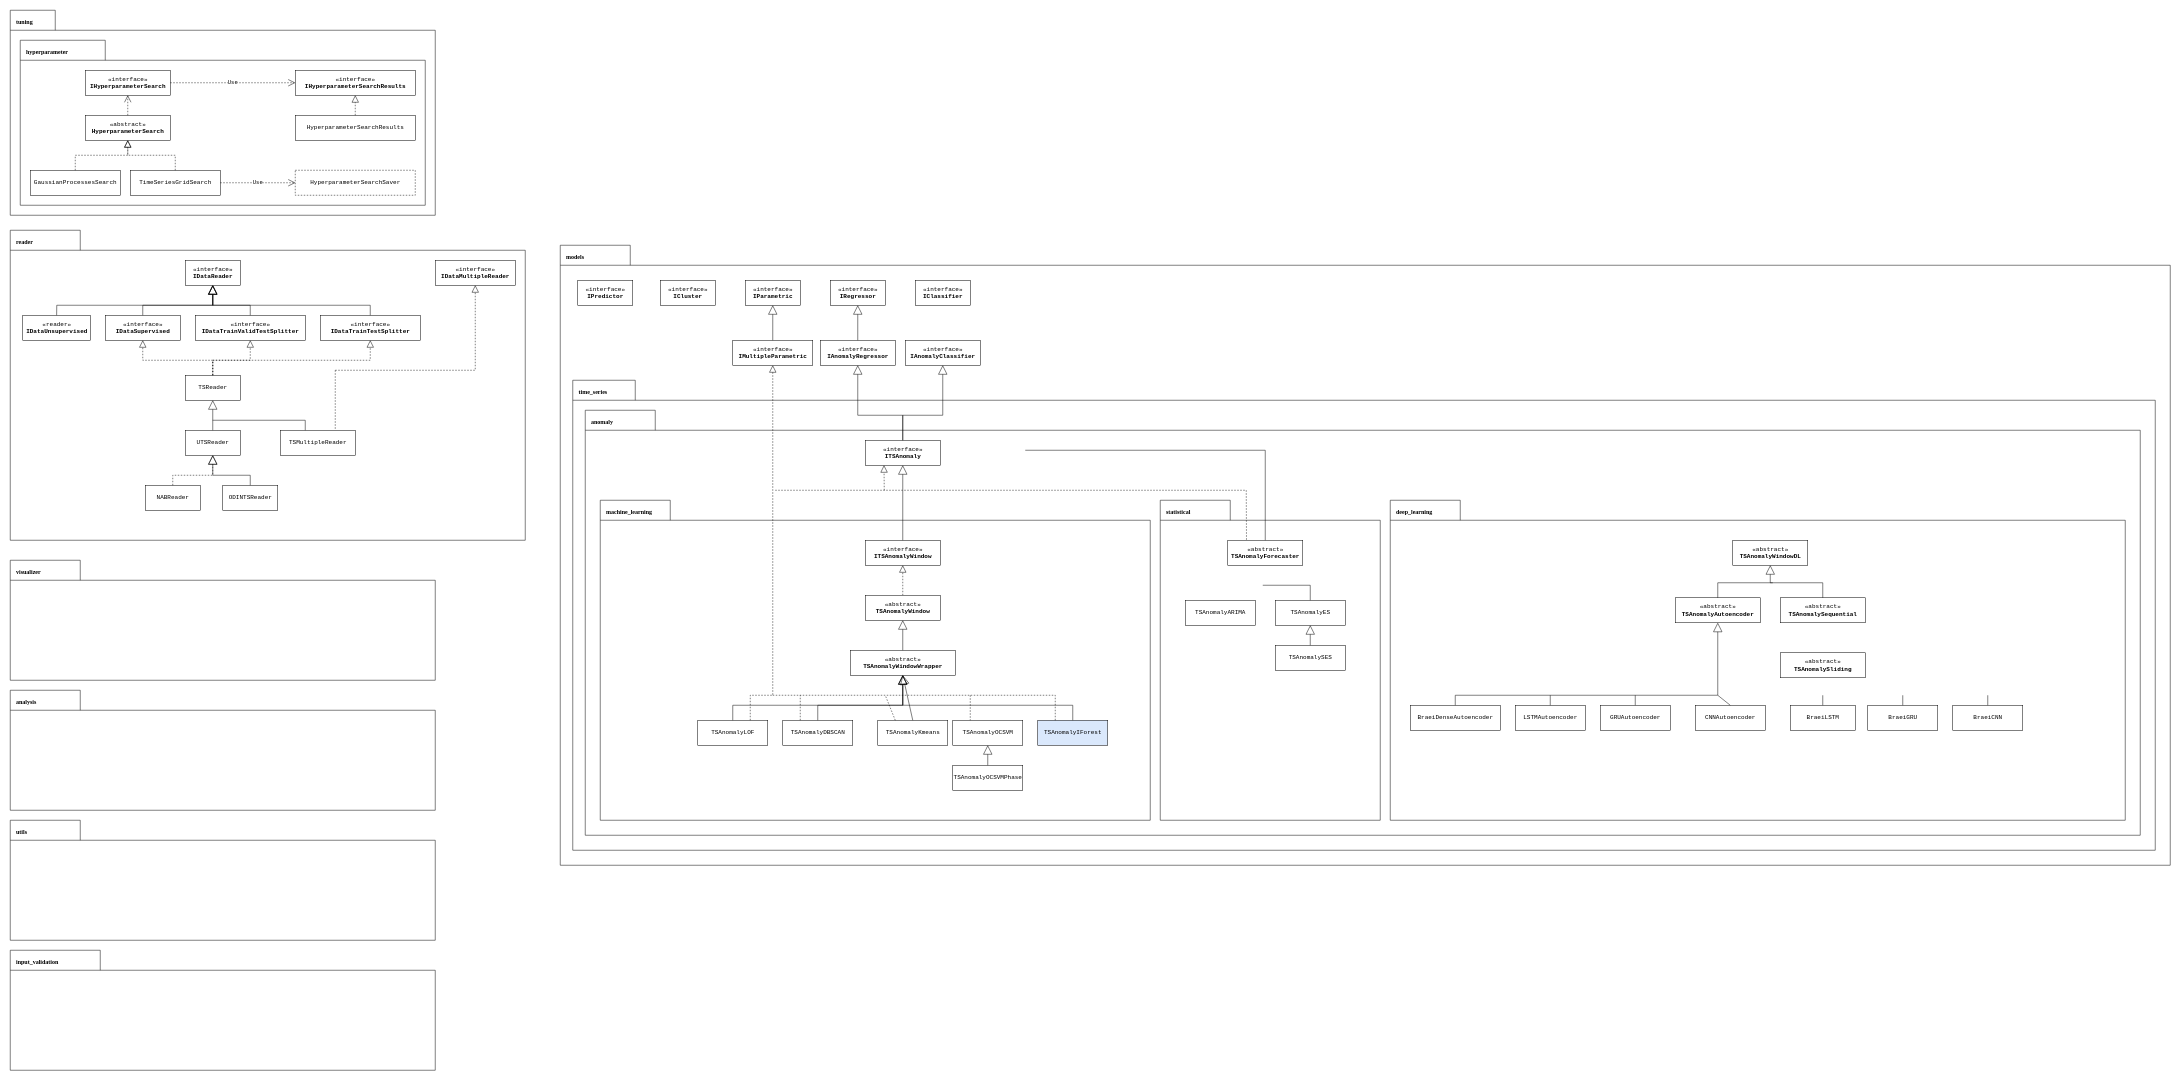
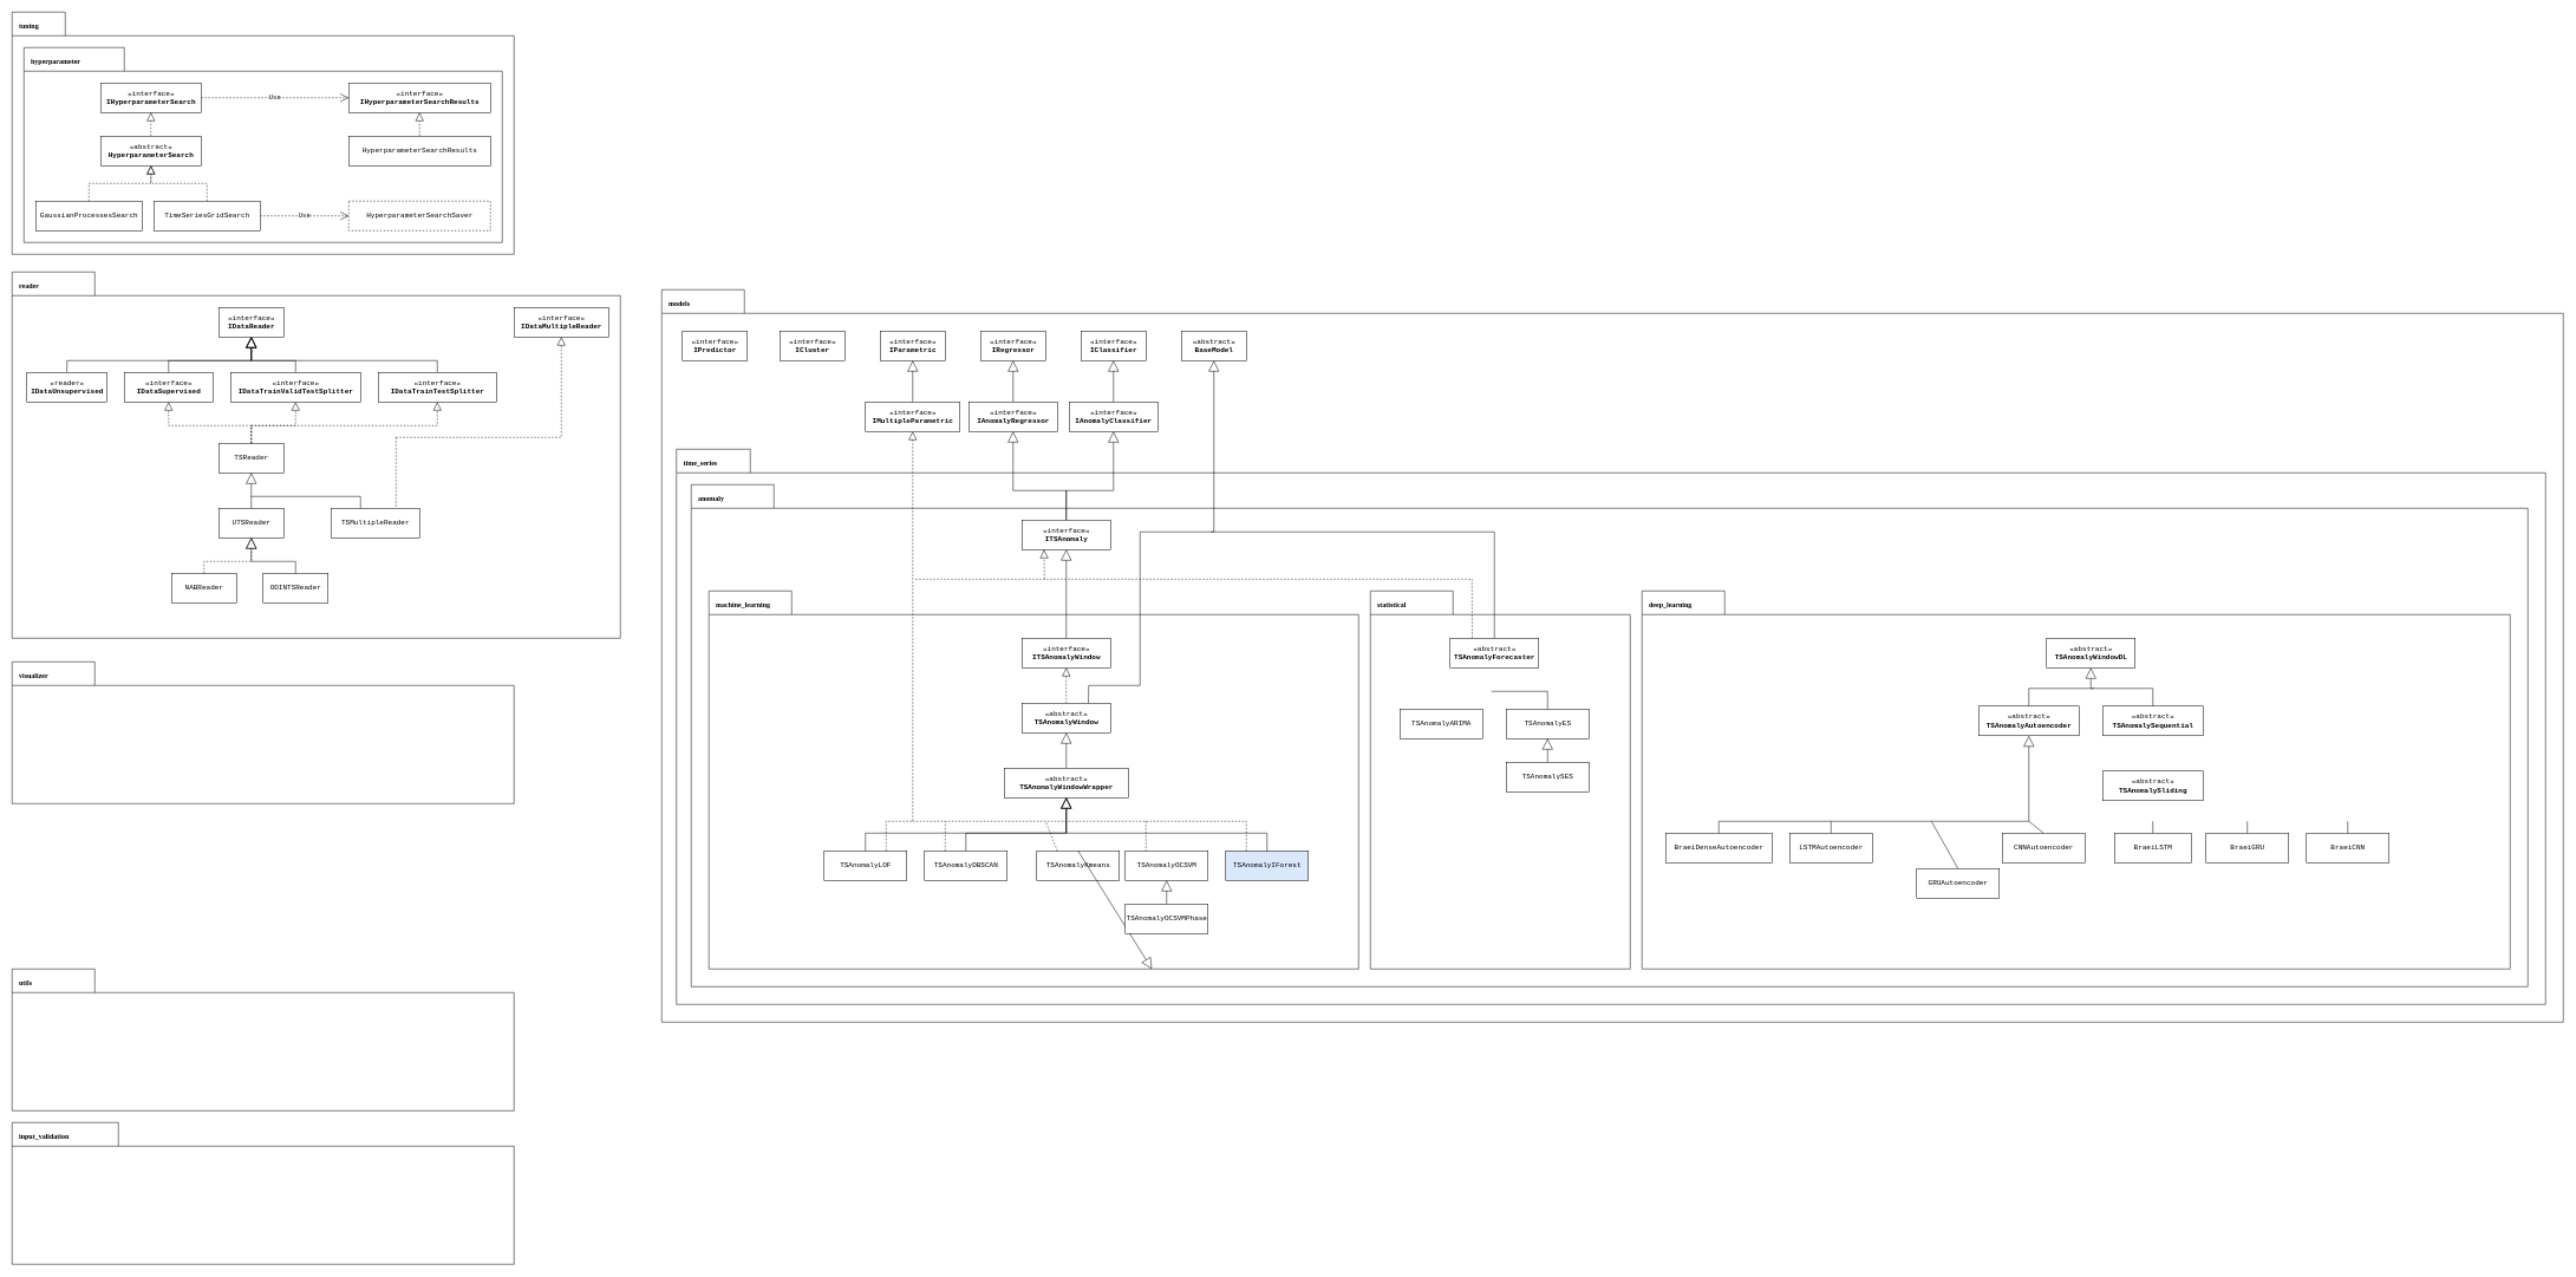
- <mxCell id="8" value="" style="endArrow=open;dashed=1;endFill=0;endSize=12;html=1;rounded=0;fontFamily=Courier New;entryX=0.5;entryY=1;entryDx=0;entryDy=0;exitX=0.5;exitY=0;exitDx=0;exitDy=0;" parent="1" source="7" target="6" edge="1"><mxGeometry width="160" relative="1" as="geometry"><mxPoint x="325" y="250" as="sourcePoint" /><mxPoint x="485" y="250" as="targetPoint" /></mxGeometry></mxCell>
+ <mxCell id="8" value="" style="endArrow=block;dashed=1;endFill=0;endSize=12;html=1;rounded=0;fontFamily=Courier New;entryX=0.5;entryY=1;entryDx=0;entryDy=0;exitX=0.5;exitY=0;exitDx=0;exitDy=0;" parent="1" source="7" target="6" edge="1"><mxGeometry width="160" relative="1" as="geometry"><mxPoint x="325" y="250" as="sourcePoint" /><mxPoint x="485" y="250" as="targetPoint" /></mxGeometry></mxCell>
+ <mxCell id="46" value="«abstract»&lt;br&gt;&lt;b&gt;BaseModel&lt;/b&gt;" style="html=1;shadow=0;fontFamily=Courier New;" parent="1" vertex="1"><mxGeometry x="2000" y="560" width="110" height="50" as="geometry" /></mxCell>
+ <mxCell id="50" value="" style="endArrow=block;endSize=16;endFill=0;html=1;rounded=0;fontFamily=Courier New;entryX=0.5;entryY=1;entryDx=0;entryDy=0;exitX=0.5;exitY=0;exitDx=0;exitDy=0;" parent="1" source="49" target="45" edge="1"><mxGeometry width="160" relative="1" as="geometry"><mxPoint x="1810" y="760" as="sourcePoint" /><mxPoint x="1970" y="760" as="targetPoint" /></mxGeometry></mxCell>
+ <mxCell id="80" value="" style="endArrow=block;endSize=16;endFill=0;html=1;rounded=0;fontFamily=Courier New;exitX=0.75;exitY=0;exitDx=0;exitDy=0;" parent="1" source="59" target="46" edge="1"><mxGeometry width="160" relative="1" as="geometry"><mxPoint x="1815" y="1090" as="sourcePoint" /><mxPoint x="1815" y="980" as="targetPoint" /><Array as="points"><mxPoint x="1843" y="1160" /><mxPoint x="1930" y="1160" /><mxPoint x="1930" y="900" /><mxPoint x="2055" y="900" /></Array></mxGeometry></mxCell>
- <mxCell id="69" value="" style="endArrow=block;endSize=16;endFill=0;html=1;rounded=0;fontFamily=Courier New;entryX=0.5;entryY=1;entryDx=0;entryDy=0;exitX=0.5;exitY=0;exitDx=0;exitDy=0;" parent="1" source="62" target="60" edge="1"><mxGeometry width="160" relative="1" as="geometry"><mxPoint x="1835" y="1330" as="sourcePoint" /><mxPoint x="1835" y="1270" as="targetPoint" /></mxGeometry></mxCell>
+ <mxCell id="69" value="" style="endArrow=block;endSize=16;endFill=0;html=1;rounded=0;fontFamily=Courier New;exitX=0.5;exitY=0;exitDx=0;exitDy=0;" parent="1" source="62" target="54" edge="1"><mxGeometry width="160" relative="1" as="geometry"><mxPoint x="1835" y="1330" as="sourcePoint" /><mxPoint x="1835" y="1270" as="targetPoint" /></mxGeometry></mxCell>
- <mxCell id="101" value="GRUAutoencoder" style="html=1;shadow=0;fontFamily=Courier New;" parent="1" vertex="1"><mxGeometry x="3200" y="1410" width="140" height="50" as="geometry" /></mxCell>
+ <mxCell id="101" value="GRUAutoencoder" style="html=1;shadow=0;fontFamily=Courier New;" parent="1" vertex="1"><mxGeometry x="3245" y="1470" width="140" height="50" as="geometry" /></mxCell>
- <mxCell id="38" value="analysis" style="shape=folder;fontStyle=1;spacingTop=10;tabWidth=140;tabHeight=40;tabPosition=left;html=1;flipH=0;flipV=0;shadow=0;align=left;verticalAlign=top;spacingLeft=10;fontFamily=Consolas;" parent="1" vertex="1"><mxGeometry x="20" y="1380" width="850" height="240" as="geometry" /></mxCell>
